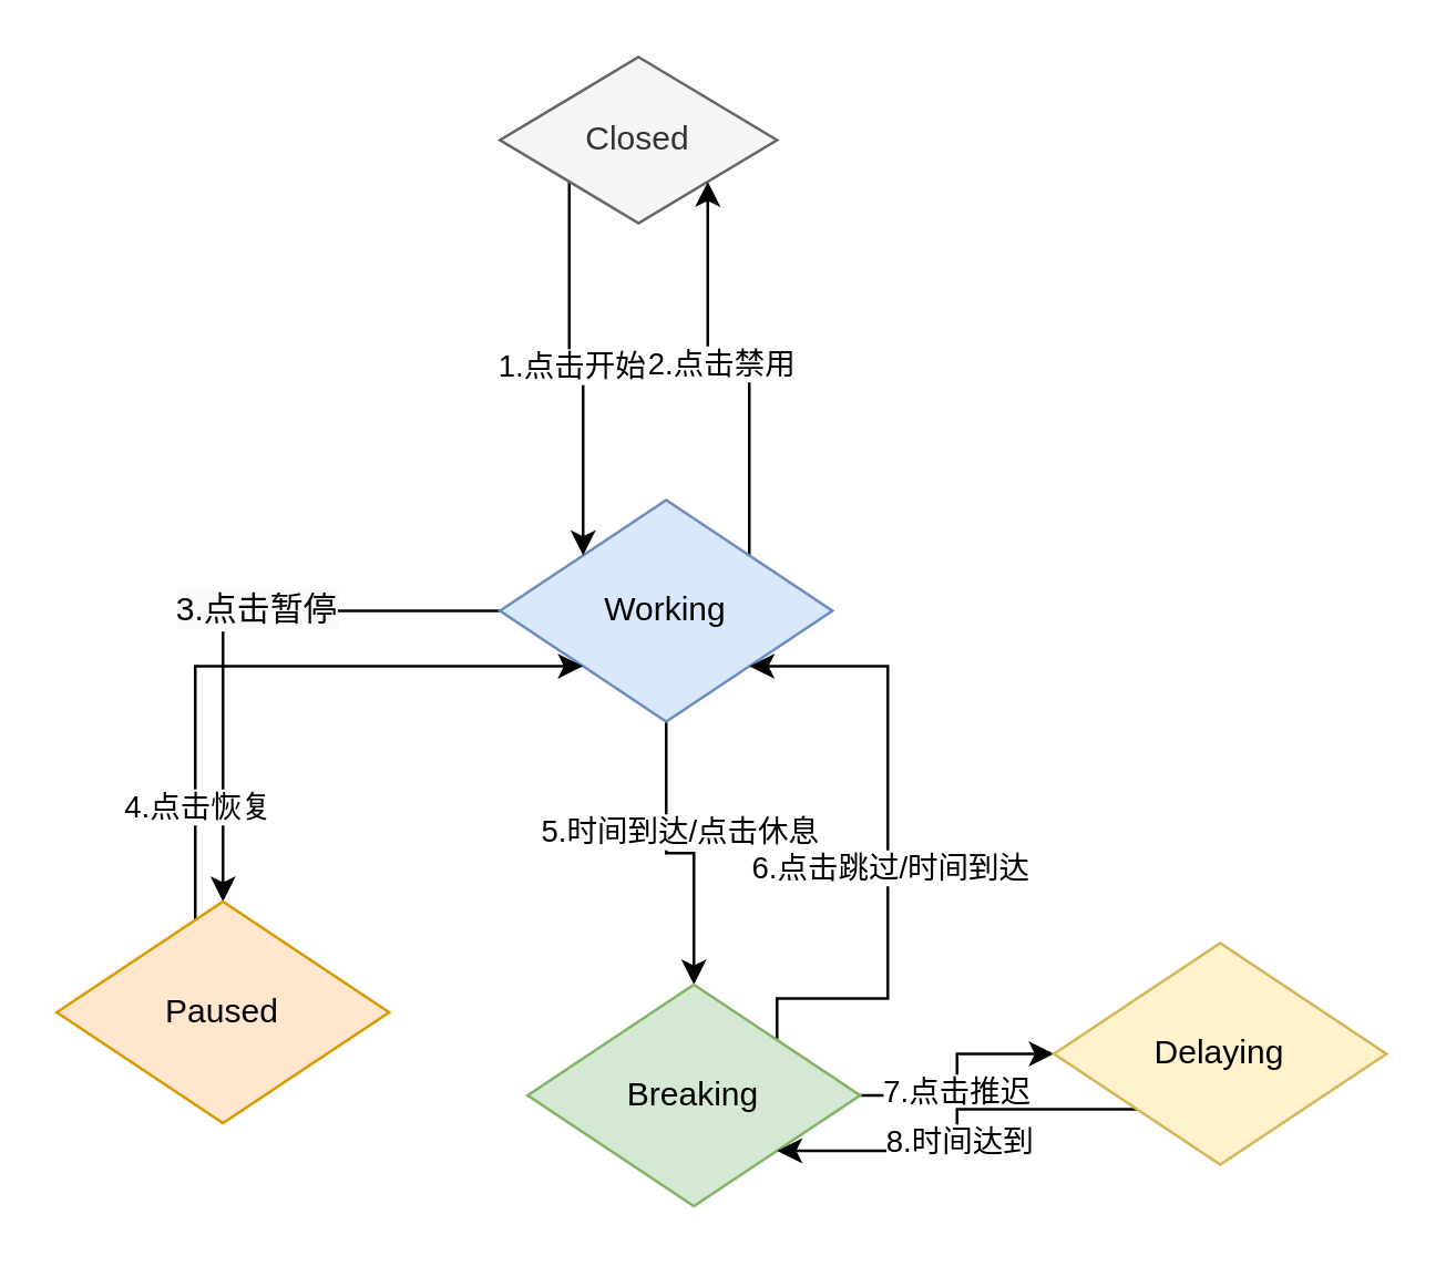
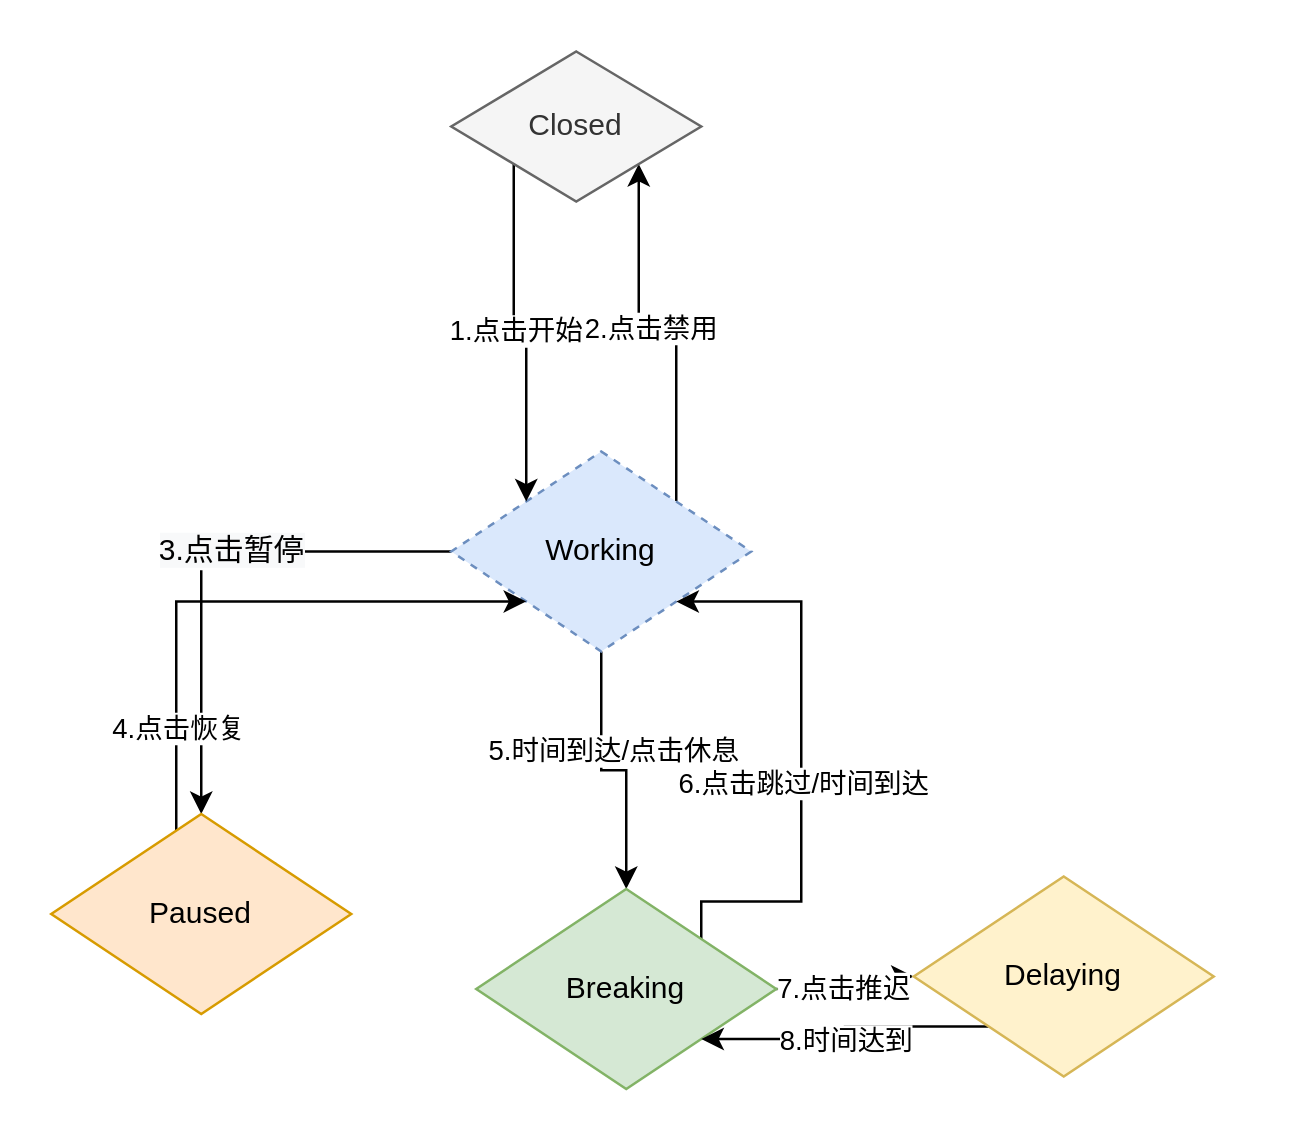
- <mxCell id="8" value="Working" style="rhombus;whiteSpace=wrap;html=1;fillColor=#dae8fc;strokeColor=#6c8ebf;" vertex="1" parent="1"><mxGeometry x="180" y="180" width="120" height="80" as="geometry" /></mxCell>
+ <mxCell id="8" value="Working" style="rhombus;whiteSpace=wrap;html=1;fillColor=#dae8fc;strokeColor=#6c8ebf;dashed=1;" vertex="1" parent="1"><mxGeometry x="180" y="180" width="120" height="80" as="geometry" /></mxCell>
- <mxCell id="19" value="Delaying" style="rhombus;whiteSpace=wrap;html=1;fillColor=#fff2cc;strokeColor=#d6b656;" vertex="1" parent="1"><mxGeometry x="380" y="340" width="120" height="80" as="geometry" /></mxCell>
+ <mxCell id="19" value="Delaying" style="rhombus;whiteSpace=wrap;html=1;fillColor=#fff2cc;strokeColor=#d6b656;" vertex="1" parent="1"><mxGeometry x="365" y="350" width="120" height="80" as="geometry" /></mxCell>
